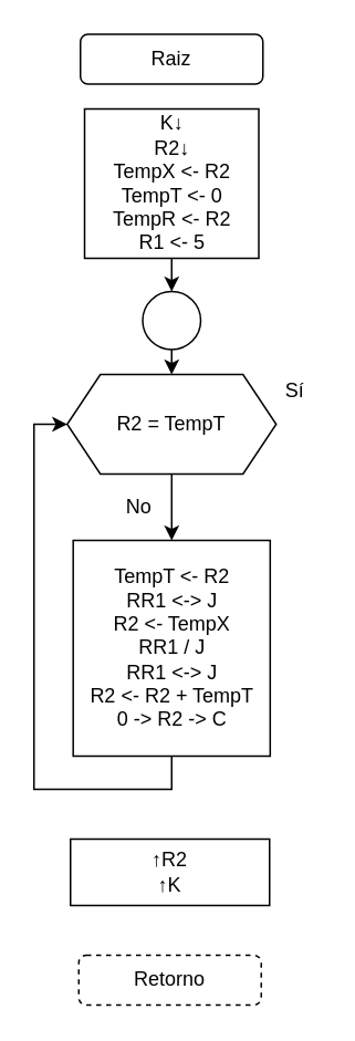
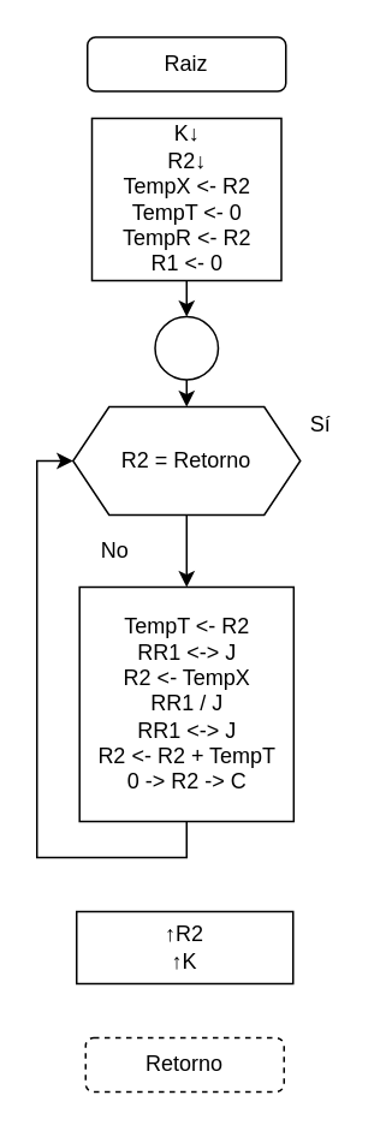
- <mxCell id="6" value="&lt;div&gt;K↓&lt;/div&gt;&lt;div&gt;R2↓&lt;/div&gt;&lt;div&gt;TempX &amp;lt;- R2&lt;/div&gt;&lt;div&gt;TempT &amp;lt;- 0&lt;/div&gt;&lt;div&gt;TempR &amp;lt;- R2&lt;/div&gt;&lt;div&gt;R1 &amp;lt;- 5&lt;br&gt;&lt;/div&gt;" style="rounded=0;whiteSpace=wrap;html=1;" vertex="1" parent="1"><mxGeometry x="50.5" y="65" width="105" height="90" as="geometry" /></mxCell>
+ <mxCell id="6" value="&lt;div&gt;K↓&lt;/div&gt;&lt;div&gt;R2↓&lt;/div&gt;&lt;div&gt;TempX &amp;lt;- R2&lt;/div&gt;&lt;div&gt;TempT &amp;lt;- 0&lt;/div&gt;&lt;div&gt;TempR &amp;lt;- R2&lt;/div&gt;&lt;div&gt;R1 &amp;lt;- 0&lt;br&gt;&lt;/div&gt;" style="rounded=0;whiteSpace=wrap;html=1;" vertex="1" parent="1"><mxGeometry x="50.5" y="65" width="105" height="90" as="geometry" /></mxCell>
- <mxCell id="10" value="R2 = TempT" style="shape=hexagon;perimeter=hexagonPerimeter2;whiteSpace=wrap;html=1;fixedSize=1;" vertex="1" parent="1"><mxGeometry x="40" y="225" width="126" height="60" as="geometry" /></mxCell>
+ <mxCell id="10" value="R2 = Retorno" style="shape=hexagon;perimeter=hexagonPerimeter2;whiteSpace=wrap;html=1;fixedSize=1;" vertex="1" parent="1"><mxGeometry x="40" y="225" width="126" height="60" as="geometry" /></mxCell>
- <mxCell id="14" value="No" style="text;html=1;align=center;verticalAlign=middle;resizable=0;points=[];autosize=1;" vertex="1" parent="1"><mxGeometry x="68" y="295" width="30" height="20" as="geometry" /></mxCell>
+ <mxCell id="14" value="No" style="text;html=1;align=center;verticalAlign=middle;resizable=0;points=[];autosize=1;" vertex="1" parent="1"><mxGeometry x="48" y="295" width="30" height="20" as="geometry" /></mxCell>
